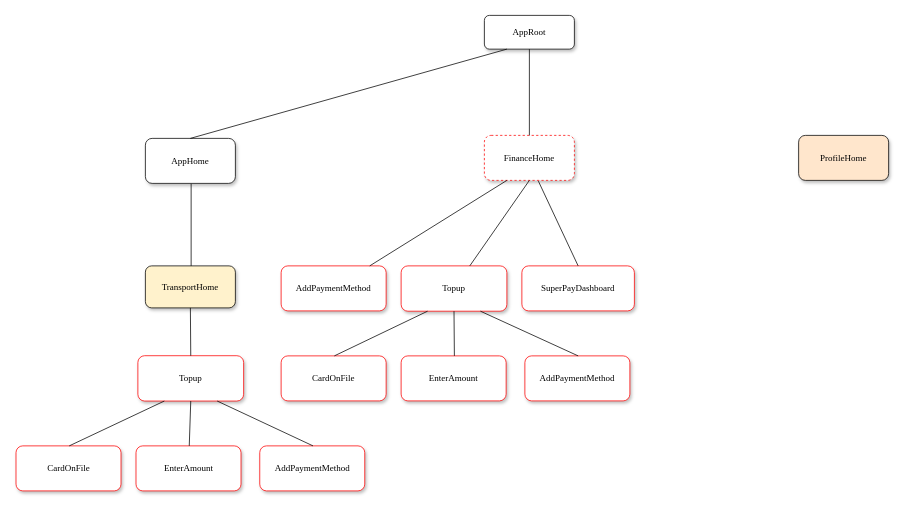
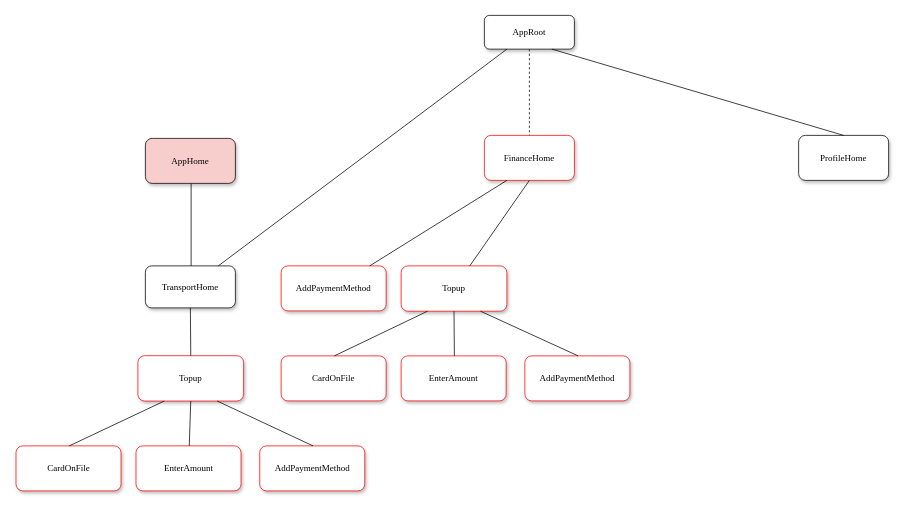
- <mxCell id="10" value="" style="rounded=0;html=1;labelBackgroundColor=none;startArrow=none;startFill=0;startSize=5;endArrow=none;endFill=0;endSize=5;jettySize=auto;orthogonalLoop=1;strokeWidth=1;fontFamily=Verdana;fontSize=12;exitX=0.5;exitY=1;exitDx=0;exitDy=0;" parent="1" source="2" target="6" edge="1"><mxGeometry x="-0.2" y="14" relative="1" as="geometry"><mxPoint as="offset" /></mxGeometry></mxCell>
+ <mxCell id="10" value="" style="rounded=0;html=1;labelBackgroundColor=none;startArrow=none;startFill=0;startSize=5;endArrow=none;endFill=0;endSize=5;jettySize=auto;orthogonalLoop=1;strokeWidth=1;fontFamily=Verdana;fontSize=12;exitX=0.5;exitY=1;exitDx=0;exitDy=0;dashed=1;" parent="1" source="2" target="6" edge="1"><mxGeometry x="-0.2" y="14" relative="1" as="geometry"><mxPoint as="offset" /></mxGeometry></mxCell>
+ <mxCell id="14" value="" style="rounded=0;html=1;labelBackgroundColor=none;startArrow=none;startFill=0;startSize=5;endArrow=none;endFill=0;endSize=5;jettySize=auto;orthogonalLoop=1;strokeWidth=1;fontFamily=Verdana;fontSize=12;exitX=0.75;exitY=1;exitDx=0;exitDy=0;entryX=0.5;entryY=0;entryDx=0;entryDy=0;" parent="1" source="2" target="8" edge="1"><mxGeometry x="-0.284" y="12" relative="1" as="geometry"><mxPoint as="offset" /><mxPoint x="735" y="110" as="sourcePoint" /><Array as="points" /></mxGeometry></mxCell>
- <mxCell id="9" value="" style="rounded=0;html=1;labelBackgroundColor=none;startArrow=none;startFill=0;startSize=5;endArrow=none;endFill=0;endSize=5;jettySize=auto;orthogonalLoop=1;strokeWidth=1;fontFamily=Verdana;fontSize=12;exitX=0.25;exitY=1;exitDx=0;exitDy=0;entryX=0.5;entryY=0;entryDx=0;entryDy=0;" parent="1" source="2" target="5" edge="1"><mxGeometry x="-0.2" y="-14" relative="1" as="geometry"><mxPoint as="offset" /><mxPoint x="345" y="193.385" as="targetPoint" /></mxGeometry></mxCell>
+ <mxCell id="9" value="" style="rounded=0;html=1;labelBackgroundColor=none;startArrow=none;startFill=0;startSize=5;endArrow=none;endFill=0;endSize=5;jettySize=auto;orthogonalLoop=1;strokeWidth=1;fontFamily=Verdana;fontSize=12;exitX=0.25;exitY=1;exitDx=0;exitDy=0;" parent="1" source="2" target="3" edge="1"><mxGeometry x="-0.2" y="-14" relative="1" as="geometry"><mxPoint as="offset" /><mxPoint x="345" y="193.385" as="targetPoint" /></mxGeometry></mxCell>
- <mxCell id="6" value="&lt;span&gt;FinanceHome&lt;/span&gt;" style="whiteSpace=wrap;html=1;rounded=1;shadow=1;labelBackgroundColor=none;strokeWidth=1;fontFamily=Verdana;fontSize=12;align=center;strokeColor=#FF0000;dashed=1;" parent="1" vertex="1"><mxGeometry x="645" y="180" width="120" height="60" as="geometry" /></mxCell>
+ <mxCell id="6" value="&lt;span&gt;FinanceHome&lt;/span&gt;" style="whiteSpace=wrap;html=1;rounded=1;shadow=1;labelBackgroundColor=none;strokeWidth=1;fontFamily=Verdana;fontSize=12;align=center;strokeColor=#FF0000;" parent="1" vertex="1"><mxGeometry x="645" y="180" width="120" height="60" as="geometry" /></mxCell>
- <mxCell id="8" value="&lt;span&gt;ProfileHome&lt;/span&gt;" style="whiteSpace=wrap;html=1;rounded=1;shadow=1;labelBackgroundColor=none;strokeWidth=1;fontFamily=Verdana;fontSize=12;align=center;fillColor=#ffe6cc;" parent="1" vertex="1"><mxGeometry x="1064" y="180" width="120" height="60" as="geometry" /></mxCell>
+ <mxCell id="8" value="&lt;span&gt;ProfileHome&lt;/span&gt;" style="whiteSpace=wrap;html=1;rounded=1;shadow=1;labelBackgroundColor=none;strokeWidth=1;fontFamily=Verdana;fontSize=12;align=center;" parent="1" vertex="1"><mxGeometry x="1064" y="180" width="120" height="60" as="geometry" /></mxCell>
- <mxCell id="5" value="AppHome" style="whiteSpace=wrap;html=1;rounded=1;shadow=1;labelBackgroundColor=none;strokeWidth=1;fontFamily=Verdana;fontSize=12;align=center;" parent="1" vertex="1"><mxGeometry x="193" y="184" width="120" height="60" as="geometry" /></mxCell>
+ <mxCell id="5" value="AppHome" style="whiteSpace=wrap;html=1;rounded=1;shadow=1;labelBackgroundColor=none;strokeWidth=1;fontFamily=Verdana;fontSize=12;align=center;fillColor=#f8cecc;" parent="1" vertex="1"><mxGeometry x="193" y="184" width="120" height="60" as="geometry" /></mxCell>
- <mxCell id="16" value="" style="rounded=0;html=1;labelBackgroundColor=none;startArrow=none;startFill=0;startSize=5;endArrow=none;endFill=0;endSize=5;jettySize=auto;orthogonalLoop=1;strokeWidth=1;fontFamily=Verdana;fontSize=12;exitX=0.6;exitY=1.017;exitDx=0;exitDy=0;entryX=0.5;entryY=0;entryDx=0;entryDy=0;exitPerimeter=0;" parent="1" source="6" target="15" edge="1"><mxGeometry x="-0.217" y="-14" relative="1" as="geometry"><mxPoint as="offset" /><mxPoint x="533.696" y="320" as="sourcePoint" /><mxPoint x="476.304" y="375" as="targetPoint" /></mxGeometry></mxCell>
- <mxCell id="3" value="&lt;span&gt;TransportHome&lt;/span&gt;" style="whiteSpace=wrap;html=1;rounded=1;shadow=1;labelBackgroundColor=none;strokeWidth=1;fontFamily=Verdana;fontSize=12;align=center;fillColor=#fff2cc;" parent="1" vertex="1"><mxGeometry x="193" y="354" width="120" height="56" as="geometry" /></mxCell>
+ <mxCell id="3" value="&lt;span&gt;TransportHome&lt;/span&gt;" style="whiteSpace=wrap;html=1;rounded=1;shadow=1;labelBackgroundColor=none;strokeWidth=1;fontFamily=Verdana;fontSize=12;align=center;" parent="1" vertex="1"><mxGeometry x="193" y="354" width="120" height="56" as="geometry" /></mxCell>
- <mxCell id="15" value="SuperPayDashboard" style="whiteSpace=wrap;html=1;rounded=1;shadow=1;labelBackgroundColor=none;strokeWidth=1;fontFamily=Verdana;fontSize=12;align=center;strokeColor=#FF0000;" parent="1" vertex="1"><mxGeometry x="695" y="354" width="150" height="60" as="geometry" /></mxCell>
